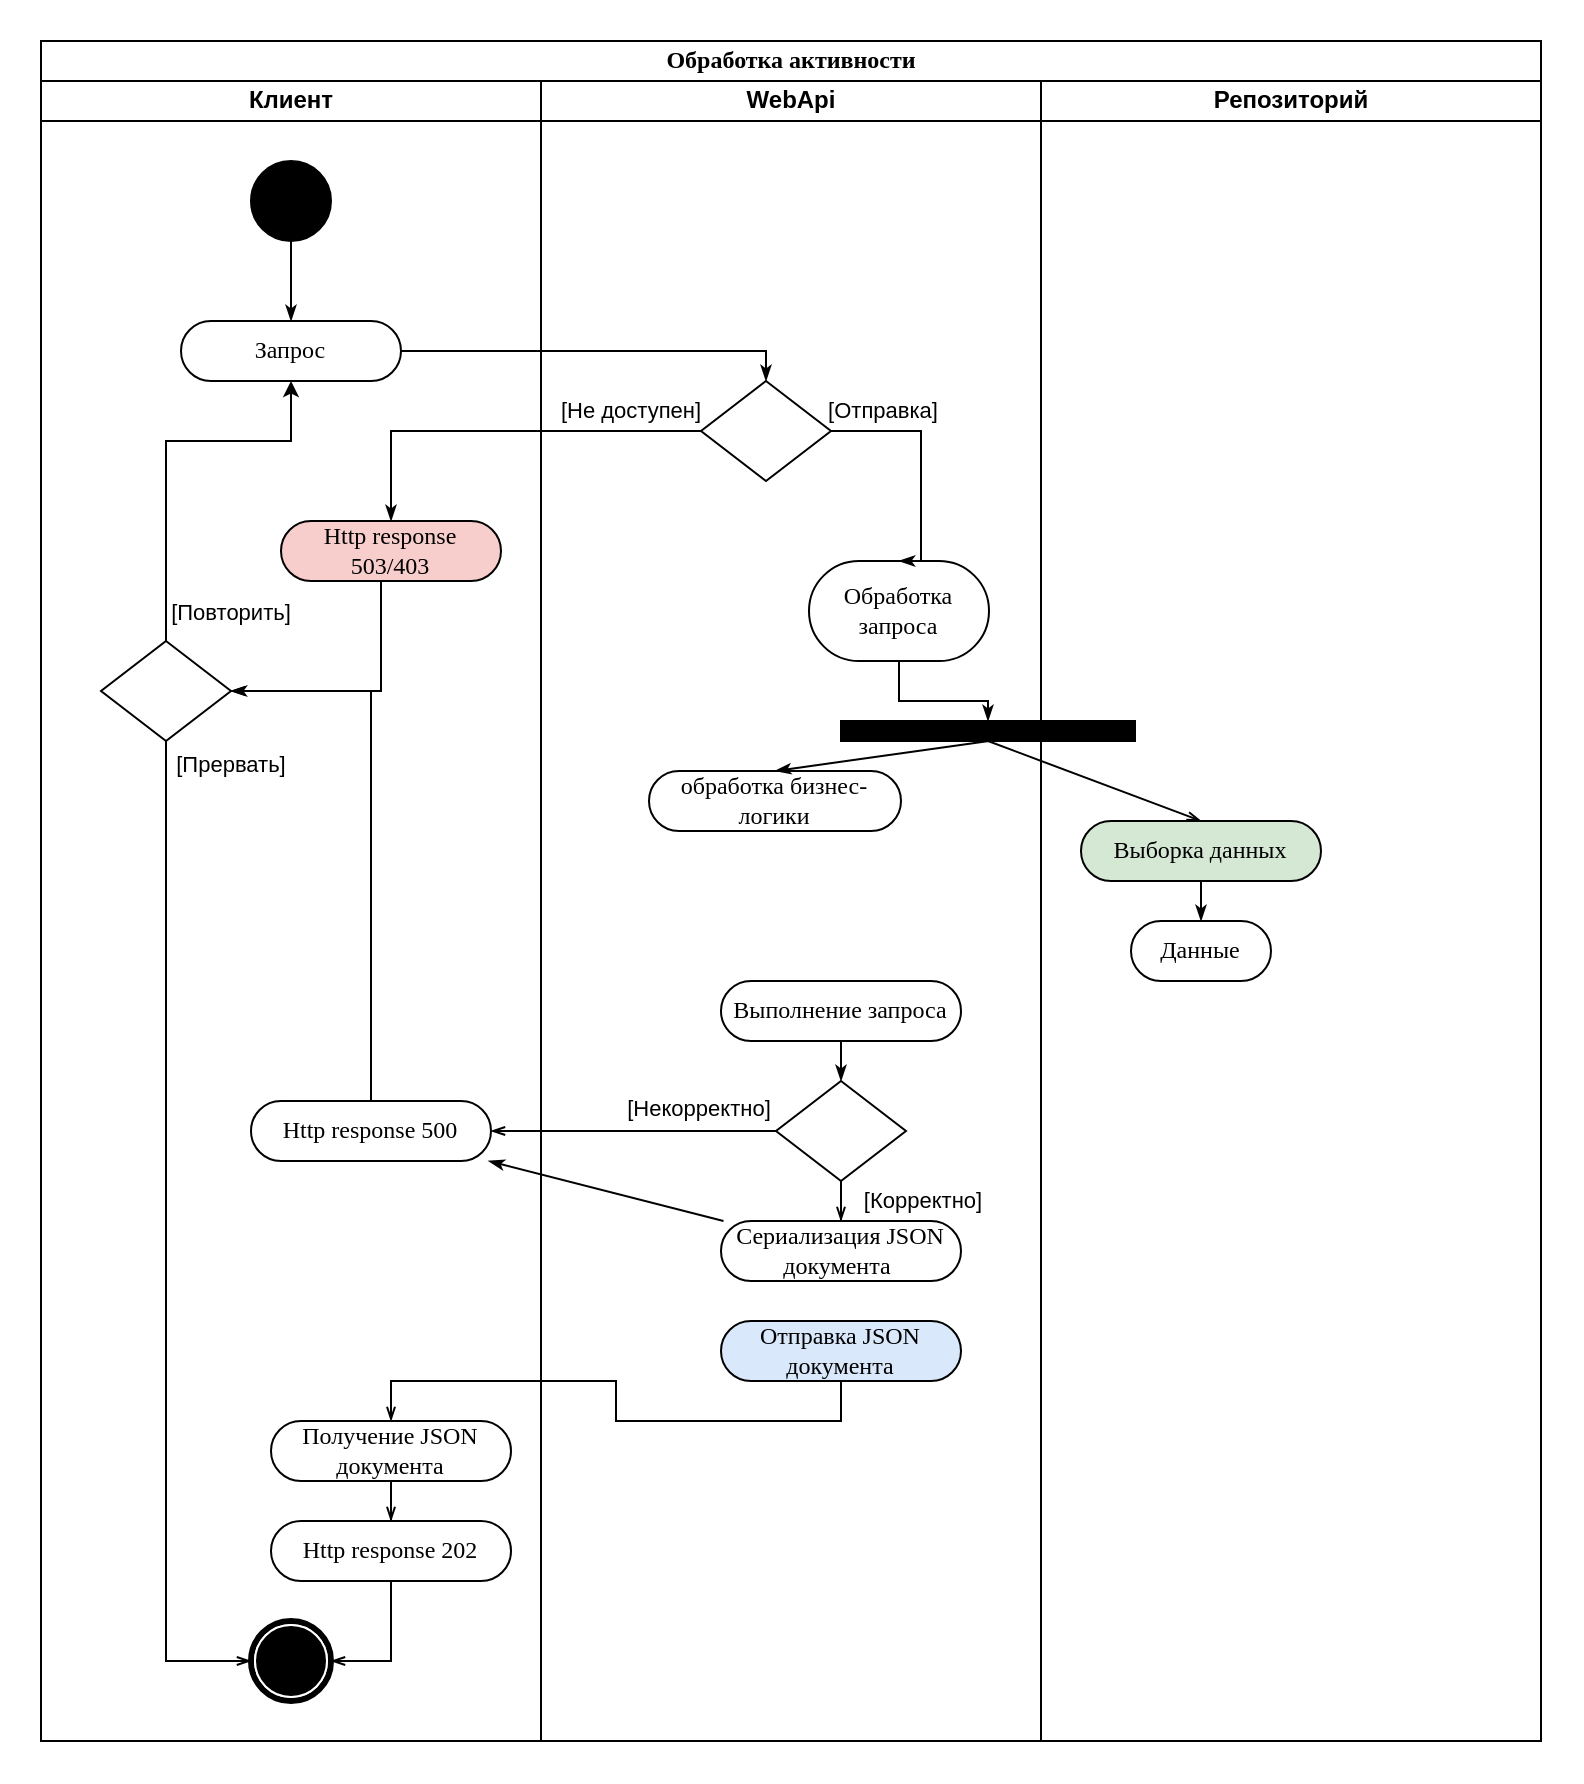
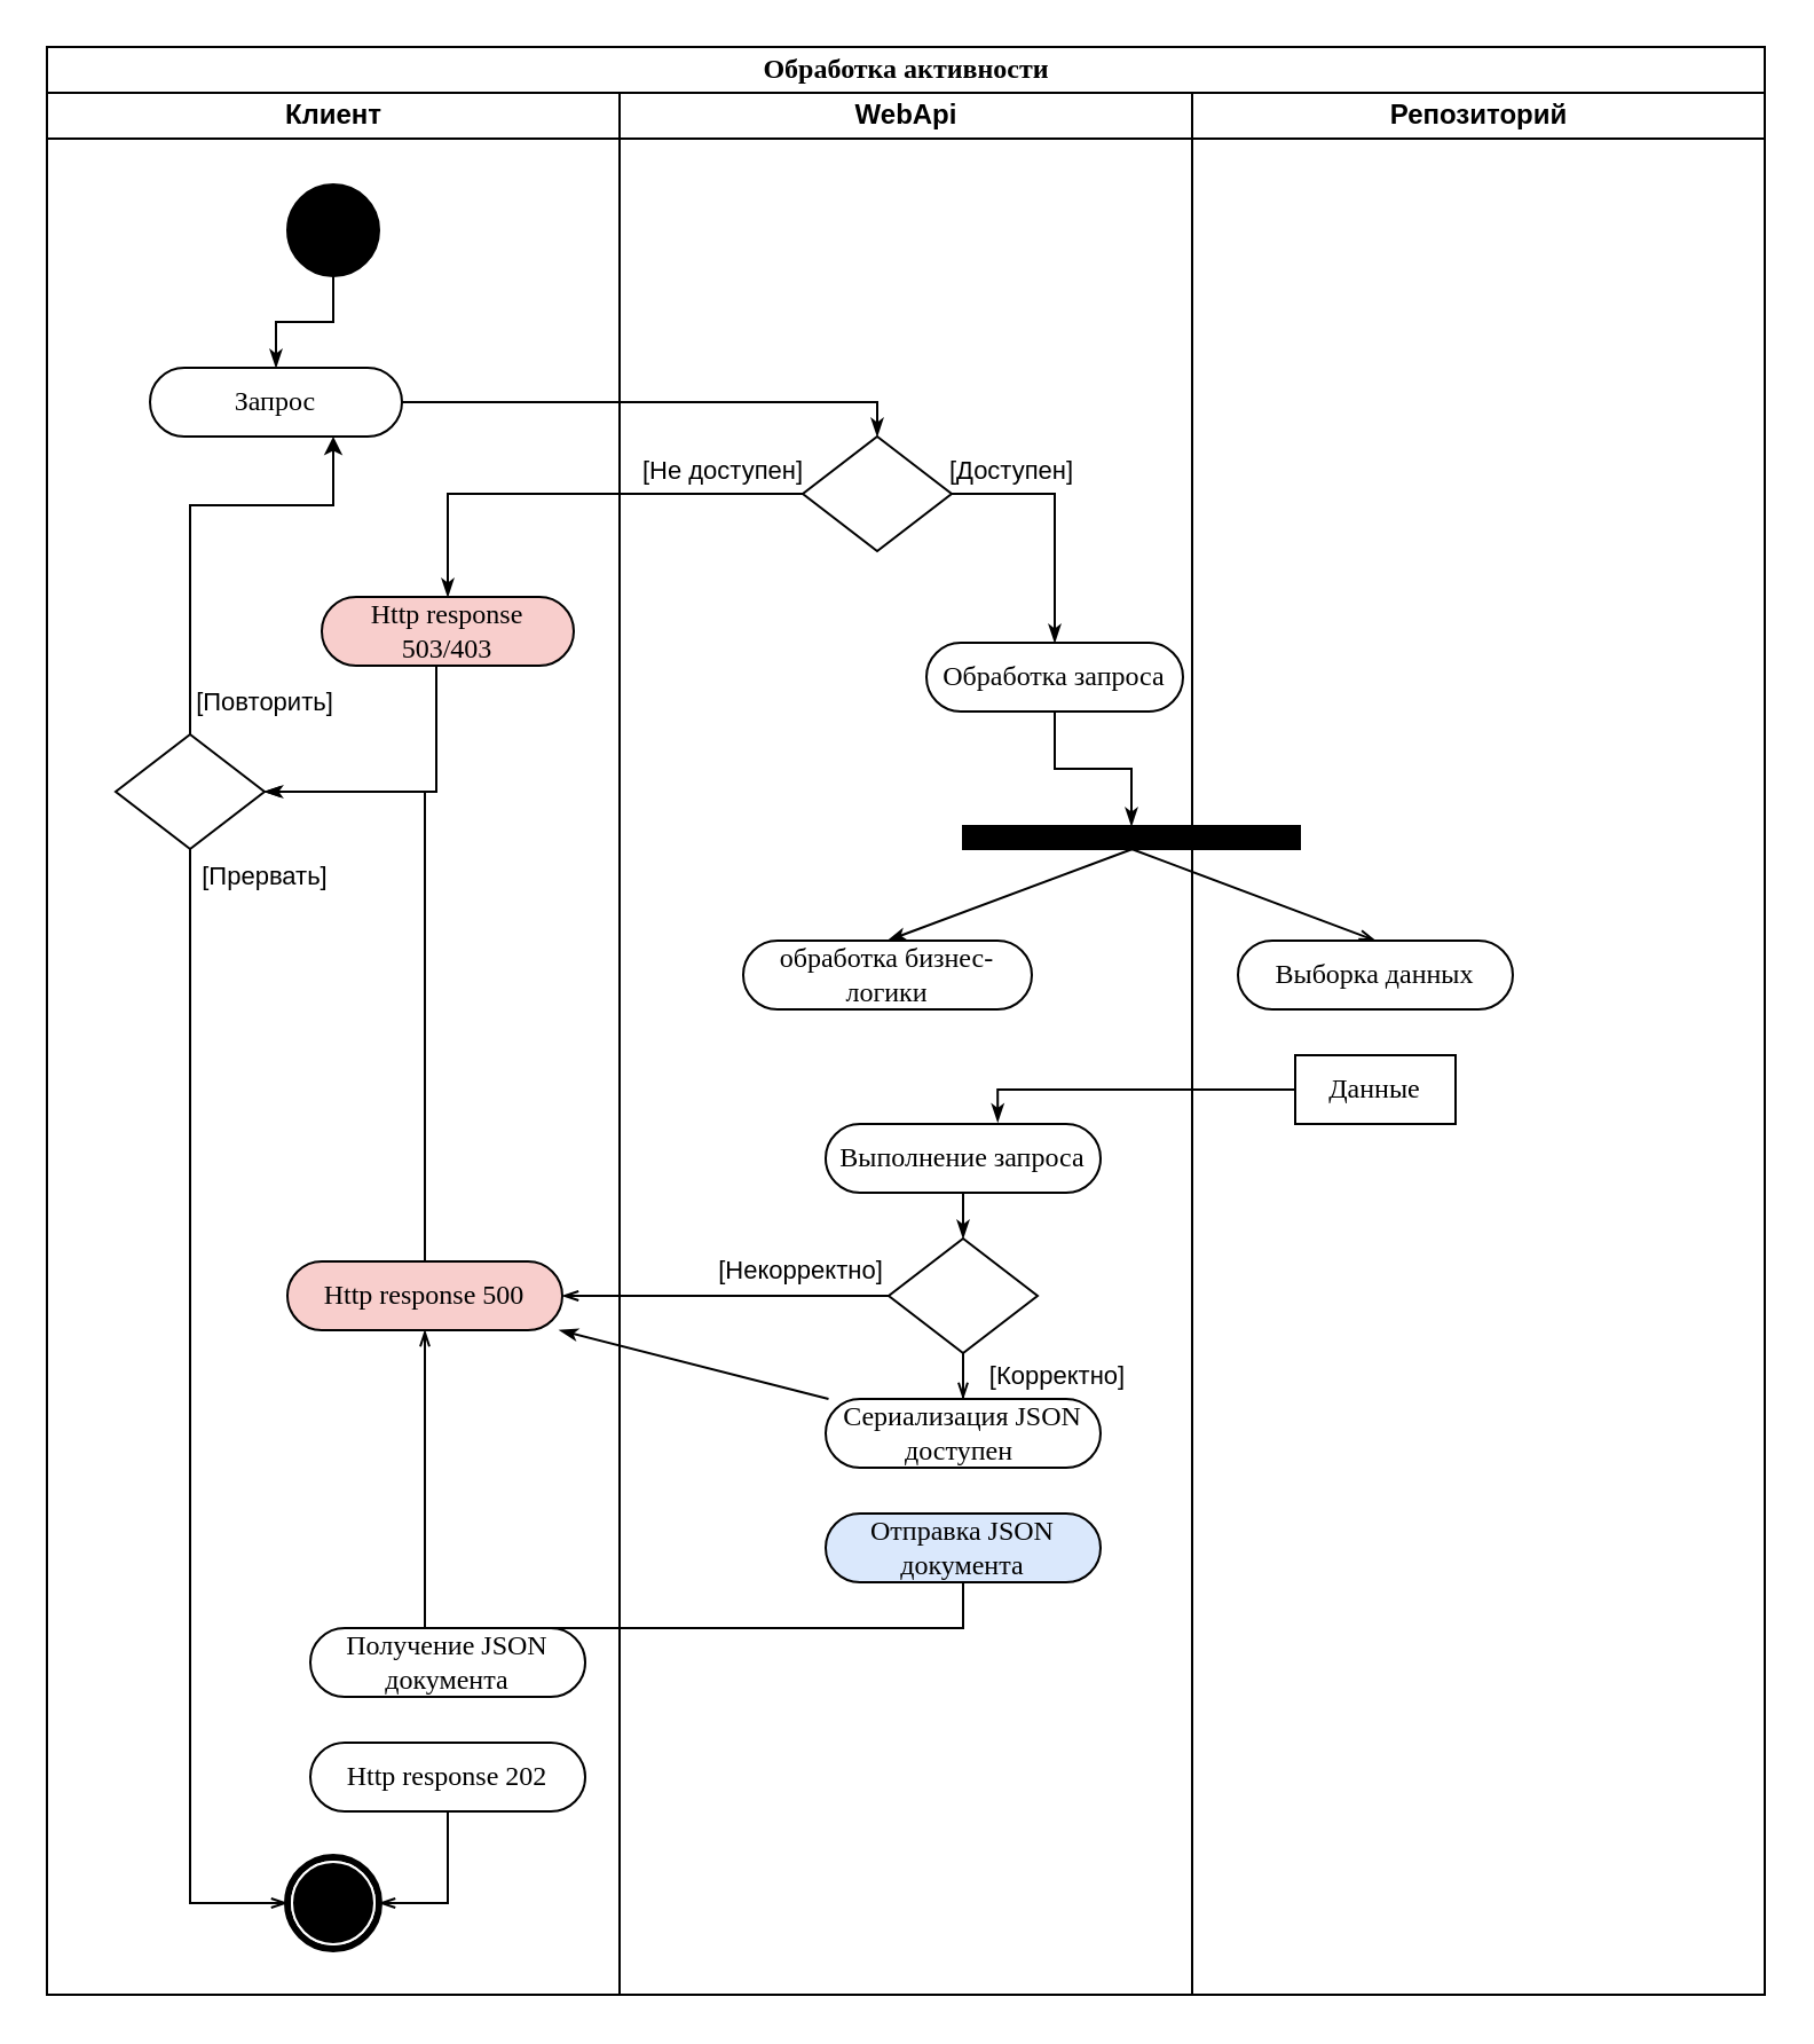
- <mxCell id="7" value="Запрос" style="rounded=1;whiteSpace=wrap;html=1;shadow=0;comic=0;labelBackgroundColor=none;strokeWidth=1;fontFamily=Verdana;fontSize=12;align=center;arcSize=50;" parent="3" vertex="1"><mxGeometry x="70" y="120" width="110" height="30" as="geometry" /></mxCell>
+ <mxCell id="7" value="Запрос" style="rounded=1;whiteSpace=wrap;html=1;shadow=0;comic=0;labelBackgroundColor=none;strokeWidth=1;fontFamily=Verdana;fontSize=12;align=center;arcSize=50;" parent="3" vertex="1"><mxGeometry x="45" y="120" width="110" height="30" as="geometry" /></mxCell>
- <mxCell id="25" value="[Отправка]" style="edgeLabel;html=1;align=center;verticalAlign=middle;resizable=0;points=[];" vertex="1" connectable="0" parent="21"><mxGeometry x="170" y="164" as="geometry" /></mxCell>
+ <mxCell id="25" value="[Доступен]" style="edgeLabel;html=1;align=center;verticalAlign=middle;resizable=0;points=[];" vertex="1" connectable="0" parent="21"><mxGeometry x="170" y="164" as="geometry" /></mxCell>
- <mxCell id="26" value="Обработка запроса" style="rounded=1;whiteSpace=wrap;html=1;shadow=0;comic=0;labelBackgroundColor=none;strokeWidth=1;fontFamily=Verdana;fontSize=12;align=center;arcSize=50;" parent="21" vertex="1"><mxGeometry x="134" y="240" width="90" height="50" as="geometry" /></mxCell>
+ <mxCell id="26" value="Обработка запроса" style="rounded=1;whiteSpace=wrap;html=1;shadow=0;comic=0;labelBackgroundColor=none;strokeWidth=1;fontFamily=Verdana;fontSize=12;align=center;arcSize=50;" parent="21" vertex="1"><mxGeometry x="134" y="240" width="112" height="30" as="geometry" /></mxCell>
- <mxCell id="22" value="обработка бизнес-логики" style="rounded=1;whiteSpace=wrap;html=1;shadow=0;comic=0;labelBackgroundColor=none;strokeWidth=1;fontFamily=Verdana;fontSize=12;align=center;arcSize=50;" parent="21" vertex="1"><mxGeometry x="54" y="345" width="126" height="30" as="geometry" /></mxCell>
+ <mxCell id="22" value="обработка бизнес-логики" style="rounded=1;whiteSpace=wrap;html=1;shadow=0;comic=0;labelBackgroundColor=none;strokeWidth=1;fontFamily=Verdana;fontSize=12;align=center;arcSize=50;" parent="21" vertex="1"><mxGeometry x="54" y="370" width="126" height="30" as="geometry" /></mxCell>
- <mxCell id="37" value="Выборка данных" style="rounded=1;whiteSpace=wrap;html=1;shadow=0;comic=0;labelBackgroundColor=none;strokeWidth=1;fontFamily=Verdana;fontSize=12;align=center;arcSize=50;fillColor=#d5e8d4;" parent="35" vertex="1"><mxGeometry x="20" y="370" width="120" height="30" as="geometry" /></mxCell>
+ <mxCell id="37" value="Выборка данных" style="rounded=1;whiteSpace=wrap;html=1;shadow=0;comic=0;labelBackgroundColor=none;strokeWidth=1;fontFamily=Verdana;fontSize=12;align=center;arcSize=50;" parent="35" vertex="1"><mxGeometry x="20" y="370" width="120" height="30" as="geometry" /></mxCell>
- <mxCell id="36" style="edgeStyle=none;rounded=0;html=1;labelBackgroundColor=none;startArrow=none;startFill=0;startSize=5;endArrow=classicThin;endFill=1;endSize=5;jettySize=auto;orthogonalLoop=1;strokeWidth=1;fontFamily=Verdana;fontSize=12" parent="35" source="37" target="38" edge="1"><mxGeometry relative="1" as="geometry" /></mxCell>
+ <mxCell id="46" value="" style="edgeStyle=orthogonalEdgeStyle;rounded=0;orthogonalLoop=1;jettySize=auto;html=1;entryX=0.626;entryY=-0.026;entryDx=0;entryDy=0;entryPerimeter=0;endArrow=classicThin;endFill=1;startSize=5;endSize=5;" edge="1" parent="2" source="38" target="23"><mxGeometry relative="1" as="geometry"><mxPoint x="400" y="490" as="targetPoint" /><Array as="points"><mxPoint x="415" y="455" /></Array></mxGeometry></mxCell>
- <mxCell id="38" value="Данные" style="whiteSpace=wrap;html=1;shadow=0;comic=0;labelBackgroundColor=none;strokeWidth=1;fontFamily=Verdana;fontSize=12;align=center;arcSize=50;rounded=1;" parent="35" vertex="1"><mxGeometry x="45" y="420" width="70" height="30" as="geometry" /></mxCell>
+ <mxCell id="38" value="Данные" style="rounded=0;whiteSpace=wrap;html=1;shadow=0;comic=0;labelBackgroundColor=none;strokeWidth=1;fontFamily=Verdana;fontSize=12;align=center;arcSize=50;" parent="35" vertex="1"><mxGeometry x="45" y="420" width="70" height="30" as="geometry" /></mxCell>
- <mxCell id="20" value="Http response 500" style="rounded=1;whiteSpace=wrap;html=1;shadow=0;comic=0;labelBackgroundColor=none;strokeWidth=1;fontFamily=Verdana;fontSize=12;align=center;arcSize=50;" vertex="1" parent="3"><mxGeometry x="105" y="510" width="120" height="30" as="geometry" /></mxCell>
+ <mxCell id="20" value="Http response 500" style="rounded=1;whiteSpace=wrap;html=1;shadow=0;comic=0;labelBackgroundColor=none;strokeWidth=1;fontFamily=Verdana;fontSize=12;align=center;arcSize=50;fillColor=#f8cecc;" vertex="1" parent="3"><mxGeometry x="105" y="510" width="120" height="30" as="geometry" /></mxCell>
- <mxCell id="28" value="Сериализация JSON документа&amp;nbsp;" style="rounded=1;whiteSpace=wrap;html=1;shadow=0;comic=0;labelBackgroundColor=none;strokeWidth=1;fontFamily=Verdana;fontSize=12;align=center;arcSize=50;" parent="21" vertex="1"><mxGeometry x="90" y="570" width="120" height="30" as="geometry" /></mxCell>
+ <mxCell id="28" value="Сериализация JSON доступен&amp;nbsp;" style="rounded=1;whiteSpace=wrap;html=1;shadow=0;comic=0;labelBackgroundColor=none;strokeWidth=1;fontFamily=Verdana;fontSize=12;align=center;arcSize=50;" parent="21" vertex="1"><mxGeometry x="90" y="570" width="120" height="30" as="geometry" /></mxCell>
- <mxCell id="47" style="edgeStyle=orthogonalEdgeStyle;rounded=0;orthogonalLoop=1;jettySize=auto;html=1;exitX=0.5;exitY=1;exitDx=0;exitDy=0;entryX=0.5;entryY=0;entryDx=0;entryDy=0;endArrow=openThin;endFill=0;startSize=5;endSize=5;" edge="1" parent="2" source="30" target="15"><mxGeometry relative="1" as="geometry"><mxPoint x="175" y="680" as="targetPoint" /></mxGeometry></mxCell>
+ <mxCell id="47" style="edgeStyle=orthogonalEdgeStyle;rounded=0;orthogonalLoop=1;jettySize=auto;html=1;exitX=0.5;exitY=1;exitDx=0;exitDy=0;endArrow=openThin;endFill=0;startSize=5;endSize=5;" edge="1" parent="2" source="30" target="20"><mxGeometry relative="1" as="geometry"><mxPoint x="175" y="680" as="targetPoint" /></mxGeometry></mxCell>
- <mxCell id="18" value="" style="edgeStyle=orthogonalEdgeStyle;rounded=0;orthogonalLoop=1;jettySize=auto;html=1;endArrow=openThin;endFill=0;startSize=5;endSize=5;" edge="1" parent="3" source="15" target="17"><mxGeometry relative="1" as="geometry" /></mxCell>
